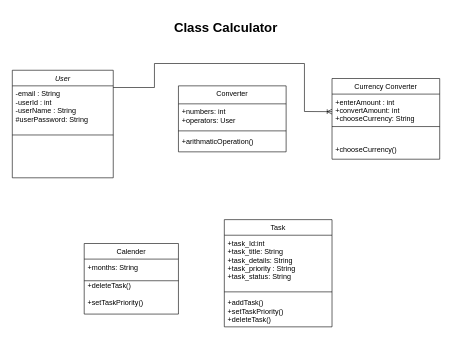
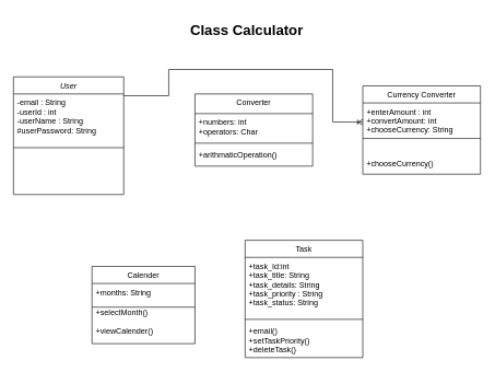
- <mxCell id="7" value="+numbers: int&#10;+operators: User&#10;" style="text;align=left;verticalAlign=top;spacingLeft=4;spacingRight=4;overflow=hidden;rotatable=0;points=[[0,0.5],[1,0.5]];portConstraint=eastwest;container=0;" parent="6" vertex="1"><mxGeometry y="30" width="179.49" height="40.61" as="geometry" /></mxCell>
+ <mxCell id="7" value="+numbers: int&#10;+operators: Char&#10;" style="text;align=left;verticalAlign=top;spacingLeft=4;spacingRight=4;overflow=hidden;rotatable=0;points=[[0,0.5],[1,0.5]];portConstraint=eastwest;container=0;" parent="6" vertex="1"><mxGeometry y="30" width="179.49" height="40.61" as="geometry" /></mxCell>
- <mxCell id="20" value="+deleteTask()&#10;" style="text;align=left;verticalAlign=top;spacingLeft=4;spacingRight=4;overflow=hidden;rotatable=0;points=[[0,0.5],[1,0.5]];portConstraint=eastwest;container=0;" parent="18" vertex="1"><mxGeometry y="56.65" width="157.05" height="28.769" as="geometry" /></mxCell>
+ <mxCell id="20" value="+selectMonth()&#10;" style="text;align=left;verticalAlign=top;spacingLeft=4;spacingRight=4;overflow=hidden;rotatable=0;points=[[0,0.5],[1,0.5]];portConstraint=eastwest;container=0;" parent="18" vertex="1"><mxGeometry y="56.65" width="157.05" height="28.769" as="geometry" /></mxCell>
- <mxCell id="21" value="+setTaskPriority()&#10;" style="text;align=left;verticalAlign=top;spacingLeft=4;spacingRight=4;overflow=hidden;rotatable=0;points=[[0,0.5],[1,0.5]];portConstraint=eastwest;container=0;" parent="18" vertex="1"><mxGeometry y="85.419" width="157.05" height="28.769" as="geometry" /></mxCell>
+ <mxCell id="21" value="+viewCalender()&#10;" style="text;align=left;verticalAlign=top;spacingLeft=4;spacingRight=4;overflow=hidden;rotatable=0;points=[[0,0.5],[1,0.5]];portConstraint=eastwest;container=0;" parent="18" vertex="1"><mxGeometry y="85.419" width="157.05" height="28.769" as="geometry" /></mxCell>
- <mxCell id="16" value="+addTask()&#10;+setTaskPriority()&#10;+deleteTask()" style="text;align=left;verticalAlign=top;spacingLeft=4;spacingRight=4;overflow=hidden;rotatable=0;points=[[0,0.5],[1,0.5]];portConstraint=eastwest;rounded=0;shadow=0;html=0;container=0;" parent="12" vertex="1"><mxGeometry y="125.575" width="179.487" height="46.473" as="geometry" /></mxCell>
+ <mxCell id="16" value="+email()&#10;+setTaskPriority()&#10;+deleteTask()" style="text;align=left;verticalAlign=top;spacingLeft=4;spacingRight=4;overflow=hidden;rotatable=0;points=[[0,0.5],[1,0.5]];portConstraint=eastwest;rounded=0;shadow=0;html=0;container=0;" parent="12" vertex="1"><mxGeometry y="125.575" width="179.487" height="46.473" as="geometry" /></mxCell>
